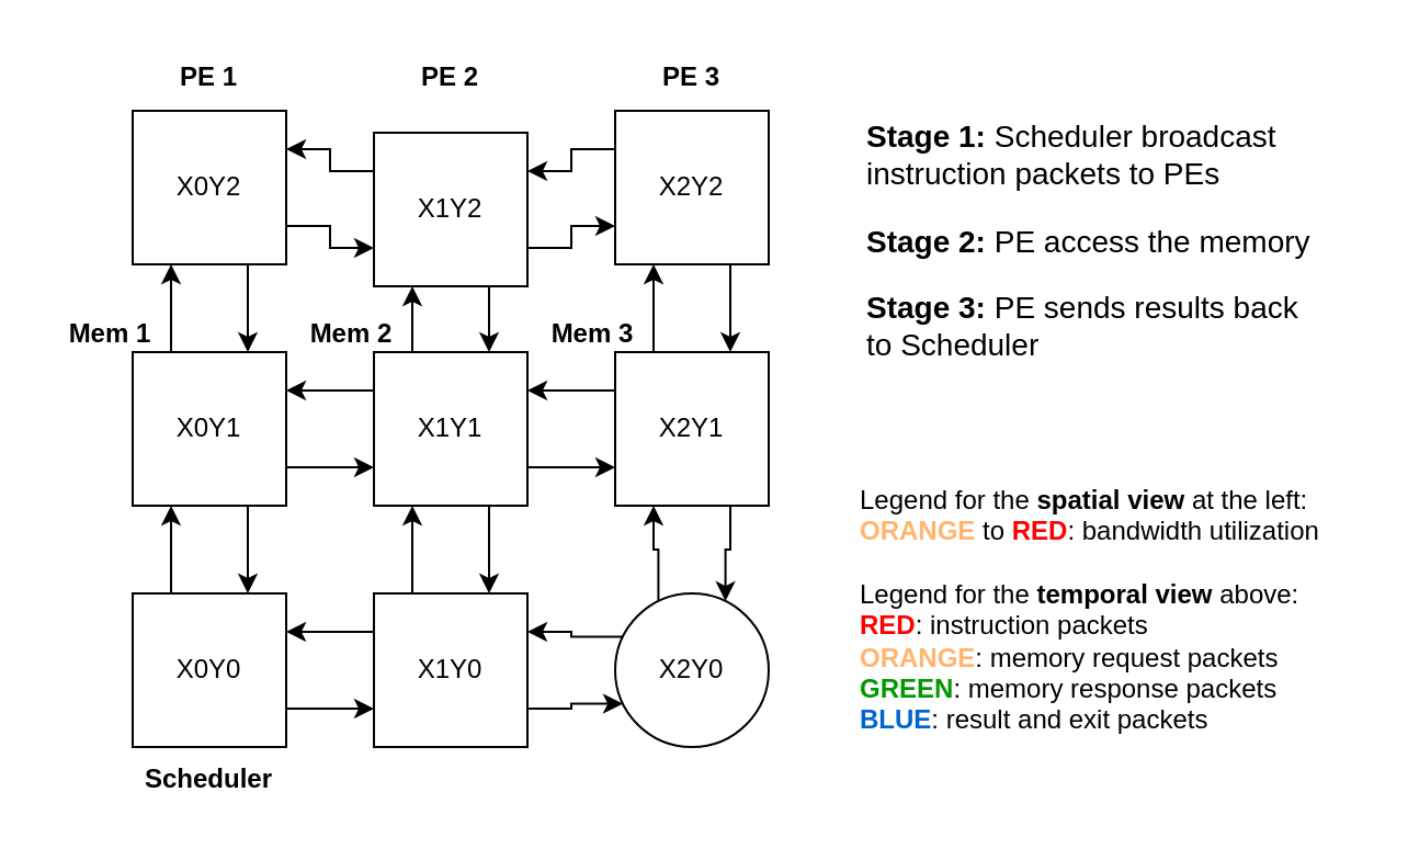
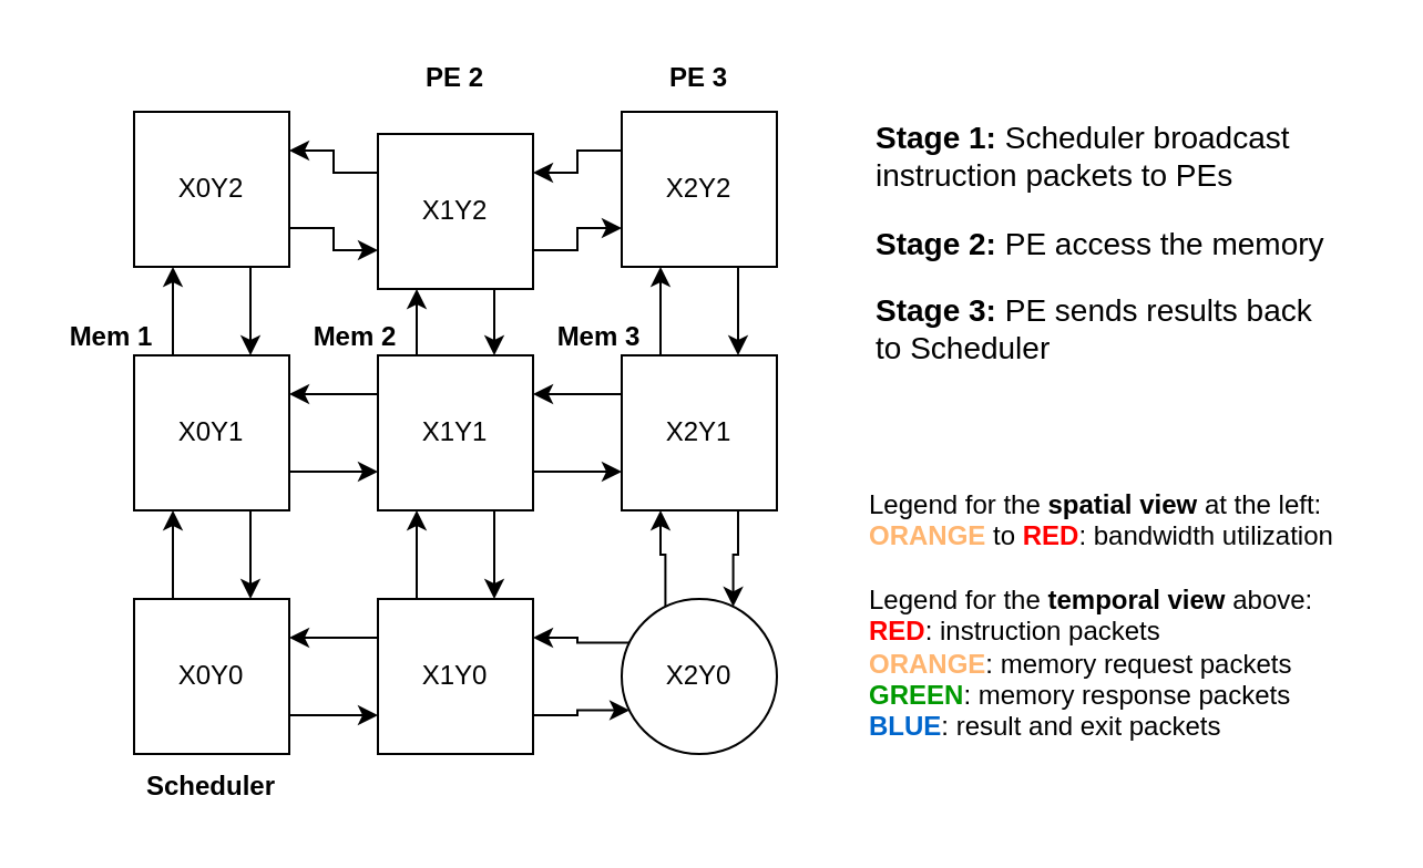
- <mxCell id="35" value="PE 1" style="text;html=1;strokeColor=none;fillColor=none;align=center;verticalAlign=middle;whiteSpace=wrap;rounded=0;fontStyle=1" parent="1" vertex="1"><mxGeometry x="65" y="20" width="60" height="30" as="geometry" /></mxCell>
